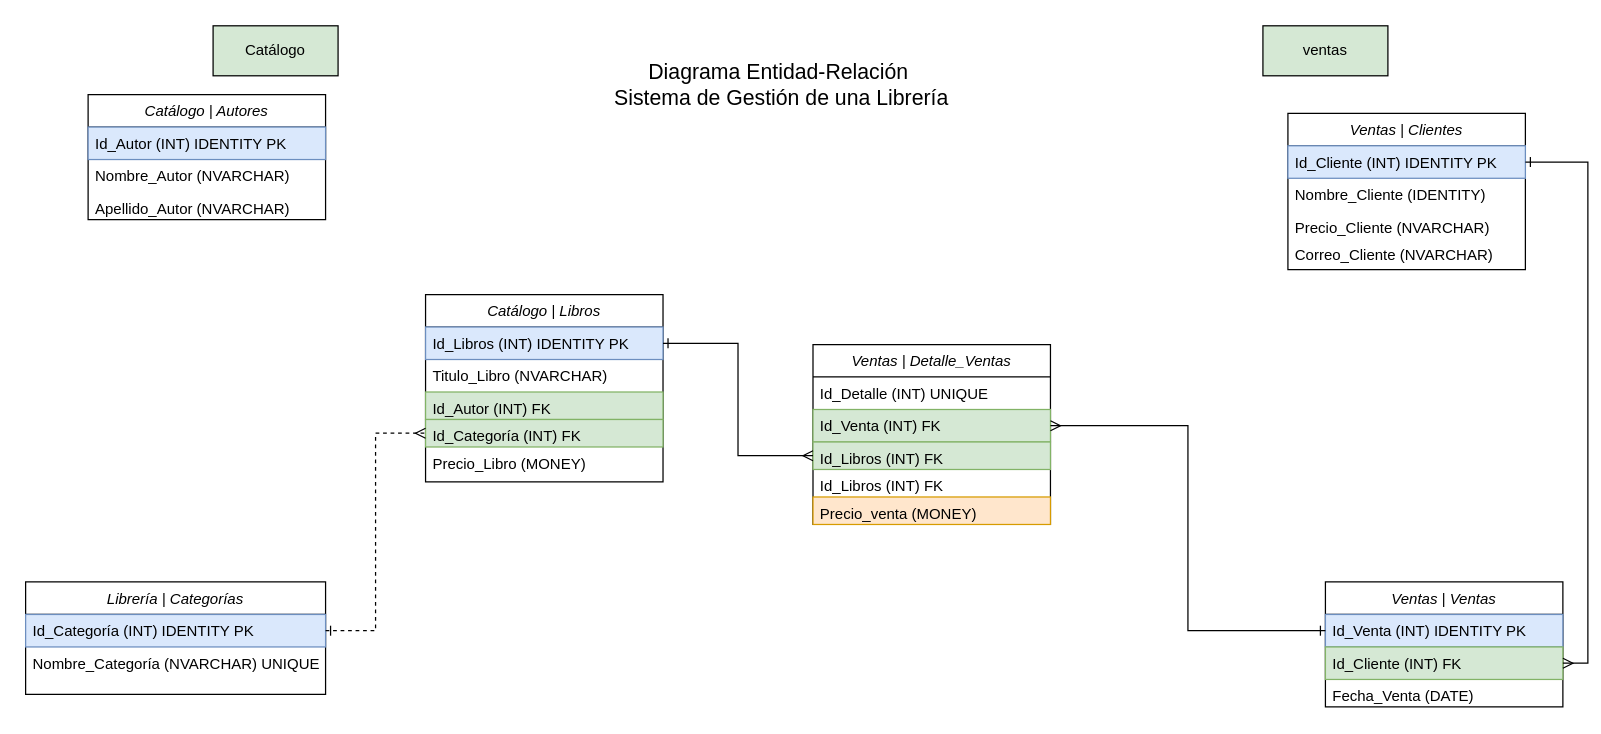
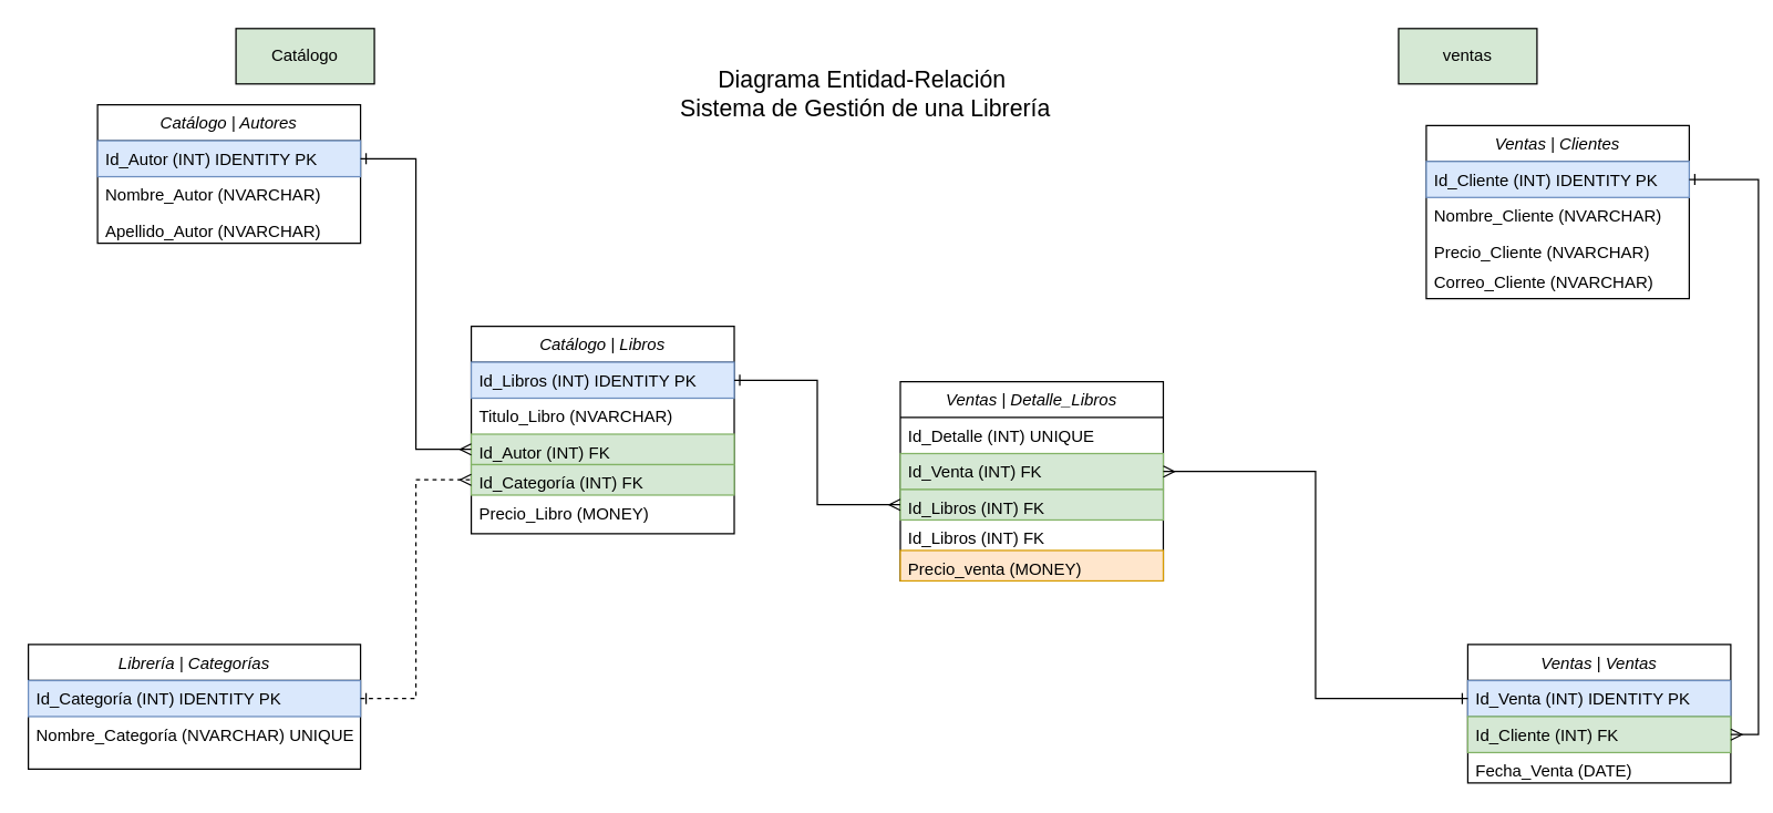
- <mxCell id="22" value="Nombre_Cliente (IDENTITY)" style="text;align=left;verticalAlign=top;spacingLeft=4;spacingRight=4;overflow=hidden;rotatable=0;points=[[0,0.5],[1,0.5]];portConstraint=eastwest;rounded=0;shadow=0;html=0;" vertex="1" parent="20"><mxGeometry y="52" width="190" height="26" as="geometry" /></mxCell>
+ <mxCell id="22" value="Nombre_Cliente (NVARCHAR)" style="text;align=left;verticalAlign=top;spacingLeft=4;spacingRight=4;overflow=hidden;rotatable=0;points=[[0,0.5],[1,0.5]];portConstraint=eastwest;rounded=0;shadow=0;html=0;" vertex="1" parent="20"><mxGeometry y="52" width="190" height="26" as="geometry" /></mxCell>
+ <mxCell id="18" style="edgeStyle=orthogonalEdgeStyle;rounded=0;orthogonalLoop=1;jettySize=auto;html=1;entryX=0;entryY=0.5;entryDx=0;entryDy=0;startArrow=ERone;startFill=0;endArrow=ERmany;endFill=0;" edge="1" parent="1" source="3" target="15"><mxGeometry relative="1" as="geometry" /></mxCell>
- <mxCell id="30" value="Ventas | Detalle_Ventas" style="swimlane;fontStyle=2;align=center;verticalAlign=top;childLayout=stackLayout;horizontal=1;startSize=26;horizontalStack=0;resizeParent=1;resizeLast=0;collapsible=1;marginBottom=0;rounded=0;shadow=0;strokeWidth=1;" vertex="1" parent="1"><mxGeometry x="650" y="275" width="190" height="144" as="geometry"><mxRectangle x="230" y="140" width="160" height="26" as="alternateBounds" /></mxGeometry></mxCell>
+ <mxCell id="30" value="Ventas | Detalle_Libros" style="swimlane;fontStyle=2;align=center;verticalAlign=top;childLayout=stackLayout;horizontal=1;startSize=26;horizontalStack=0;resizeParent=1;resizeLast=0;collapsible=1;marginBottom=0;rounded=0;shadow=0;strokeWidth=1;" vertex="1" parent="1"><mxGeometry x="650" y="275" width="190" height="144" as="geometry"><mxRectangle x="230" y="140" width="160" height="26" as="alternateBounds" /></mxGeometry></mxCell>
